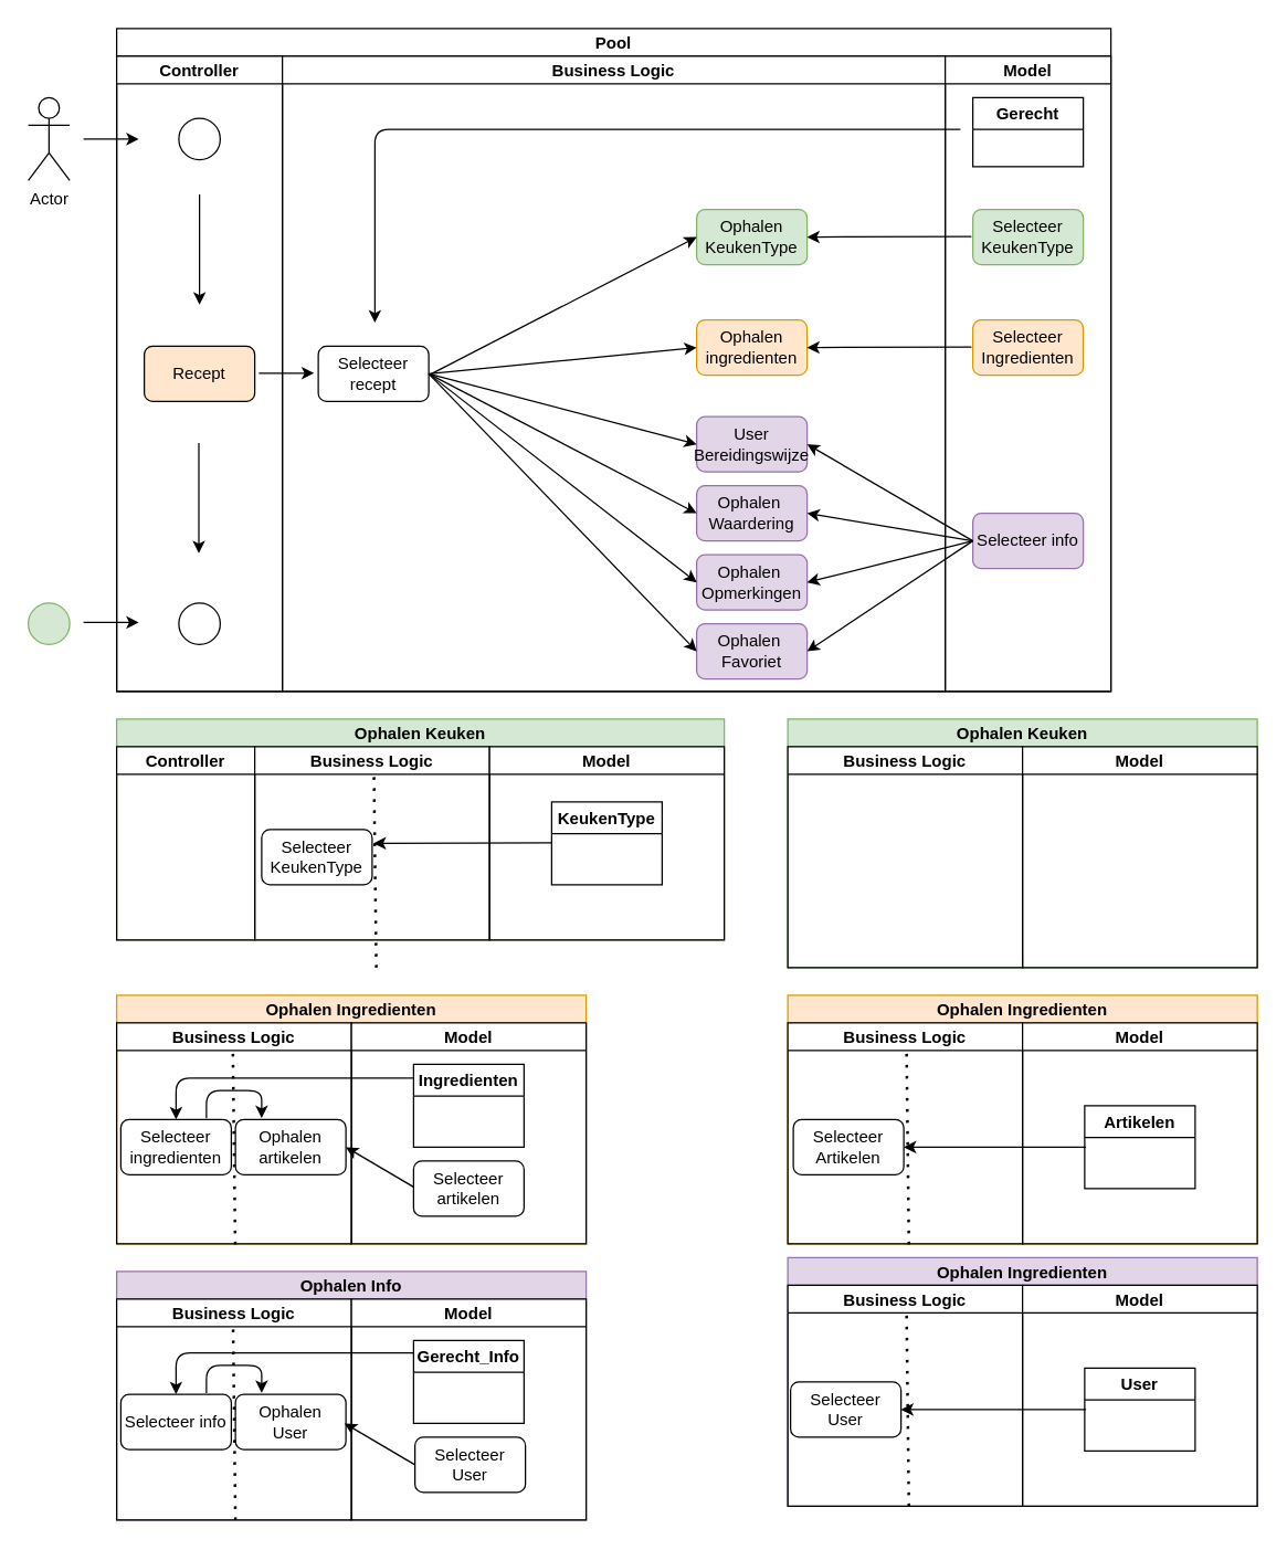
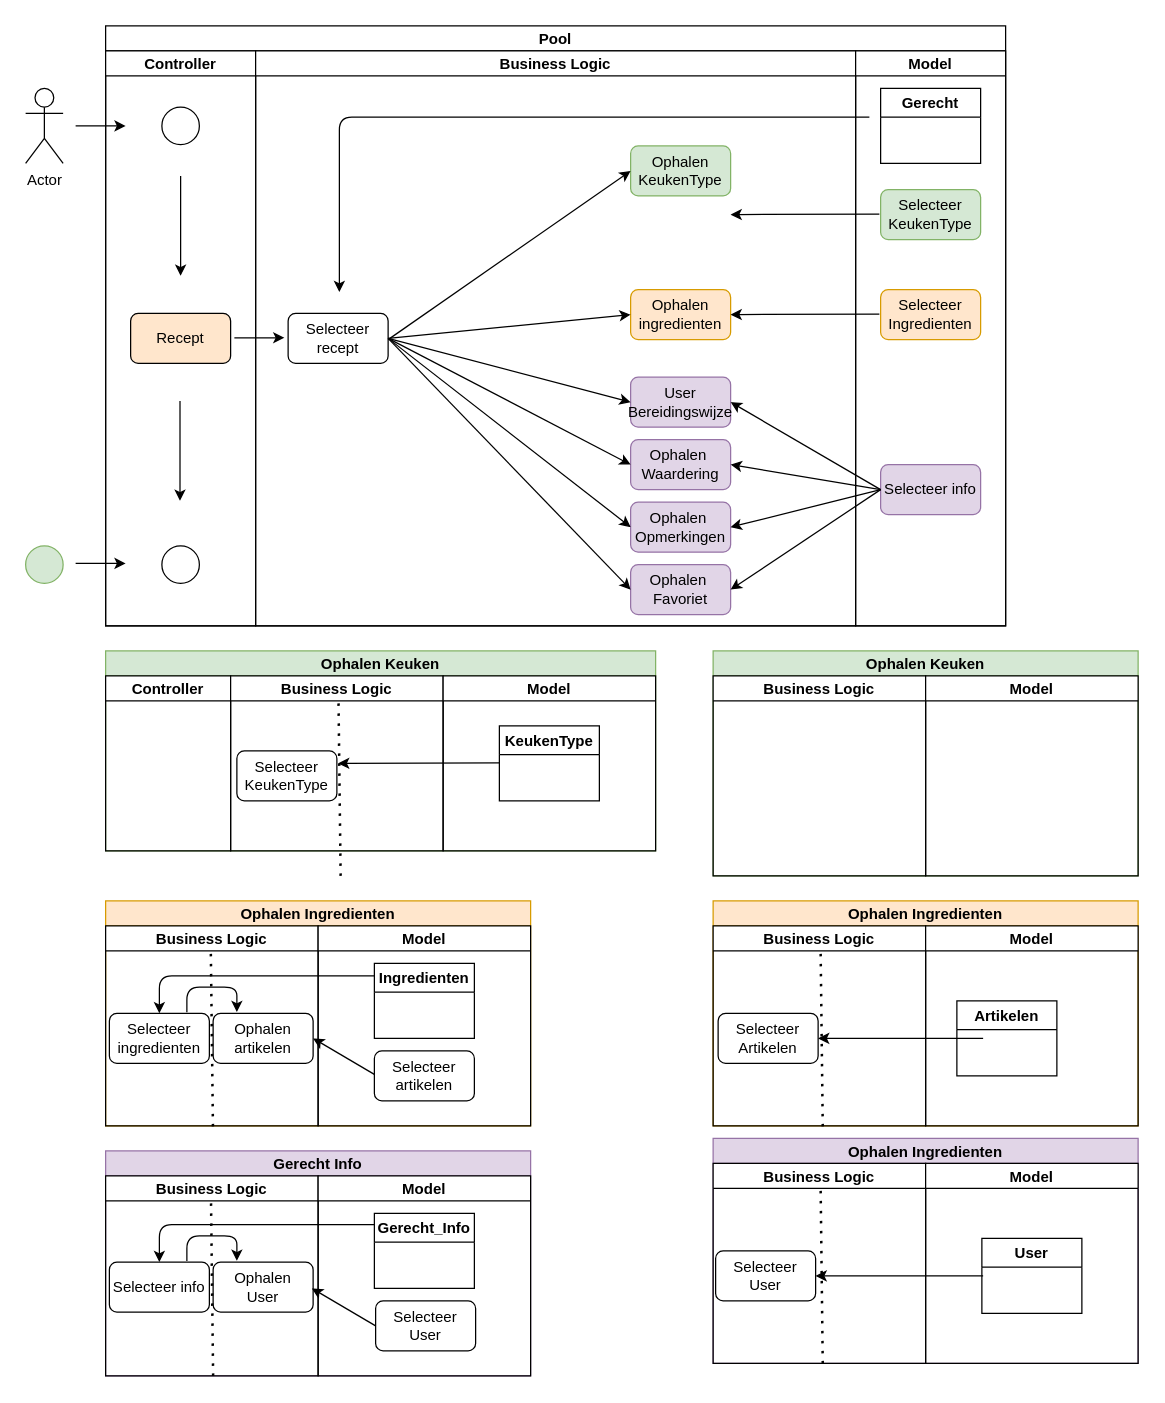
- <mxCell id="26" value="Gerecht" style="swimlane;" vertex="1" parent="25"><mxGeometry x="20" y="30" width="80" height="50" as="geometry" /></mxCell>
+ <mxCell id="26" value="Gerecht" style="swimlane;" vertex="1" parent="25"><mxGeometry x="20" y="30" width="80" height="60" as="geometry" /></mxCell>
- <mxCell id="12" value="Ophalen KeukenType" style="rounded=1;whiteSpace=wrap;html=1;fillColor=#d5e8d4;strokeColor=#82b366;" vertex="1" parent="8"><mxGeometry x="300" y="111" width="80" height="40" as="geometry" /></mxCell>
+ <mxCell id="12" value="Ophalen KeukenType" style="rounded=1;whiteSpace=wrap;html=1;fillColor=#d5e8d4;strokeColor=#82b366;" vertex="1" parent="8"><mxGeometry x="300" y="76" width="80" height="40" as="geometry" /></mxCell>
- <mxCell id="42" value="Artikelen" style="swimlane;" vertex="1" parent="41"><mxGeometry x="45" y="60" width="80" height="60" as="geometry" /></mxCell>
+ <mxCell id="42" value="Artikelen" style="swimlane;" vertex="1" parent="41"><mxGeometry x="25" y="60" width="80" height="60" as="geometry" /></mxCell>
- <mxCell id="54" value="Ophalen Info" style="swimlane;childLayout=stackLayout;resizeParent=1;resizeParentMax=0;startSize=20;fillColor=#e1d5e7;strokeColor=#9673a6;" vertex="1" parent="1"><mxGeometry x="84" y="920" width="340" height="180" as="geometry" /></mxCell>
+ <mxCell id="54" value="Gerecht Info" style="swimlane;childLayout=stackLayout;resizeParent=1;resizeParentMax=0;startSize=20;fillColor=#e1d5e7;strokeColor=#9673a6;" vertex="1" parent="1"><mxGeometry x="84" y="920" width="340" height="180" as="geometry" /></mxCell>
